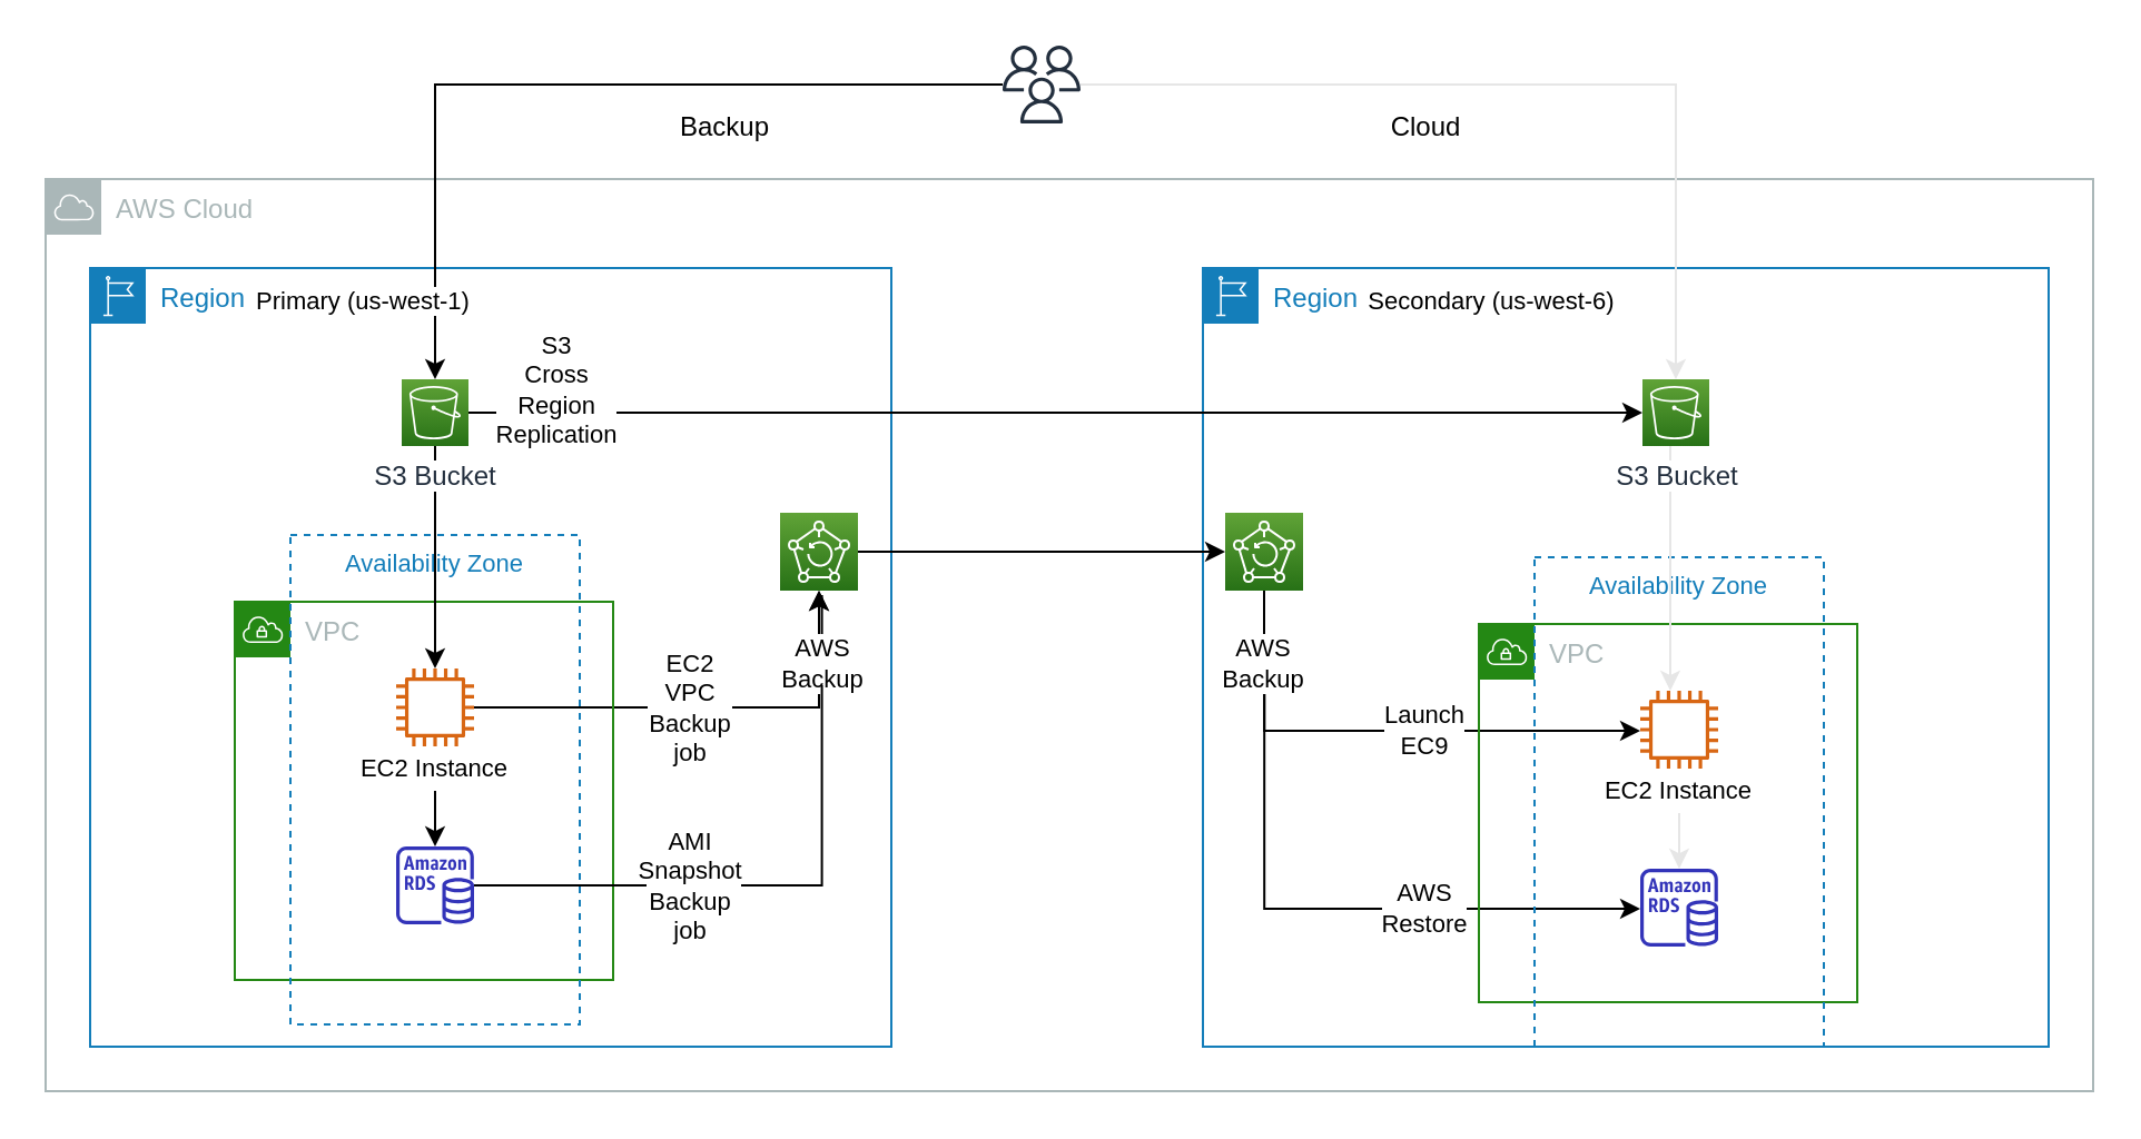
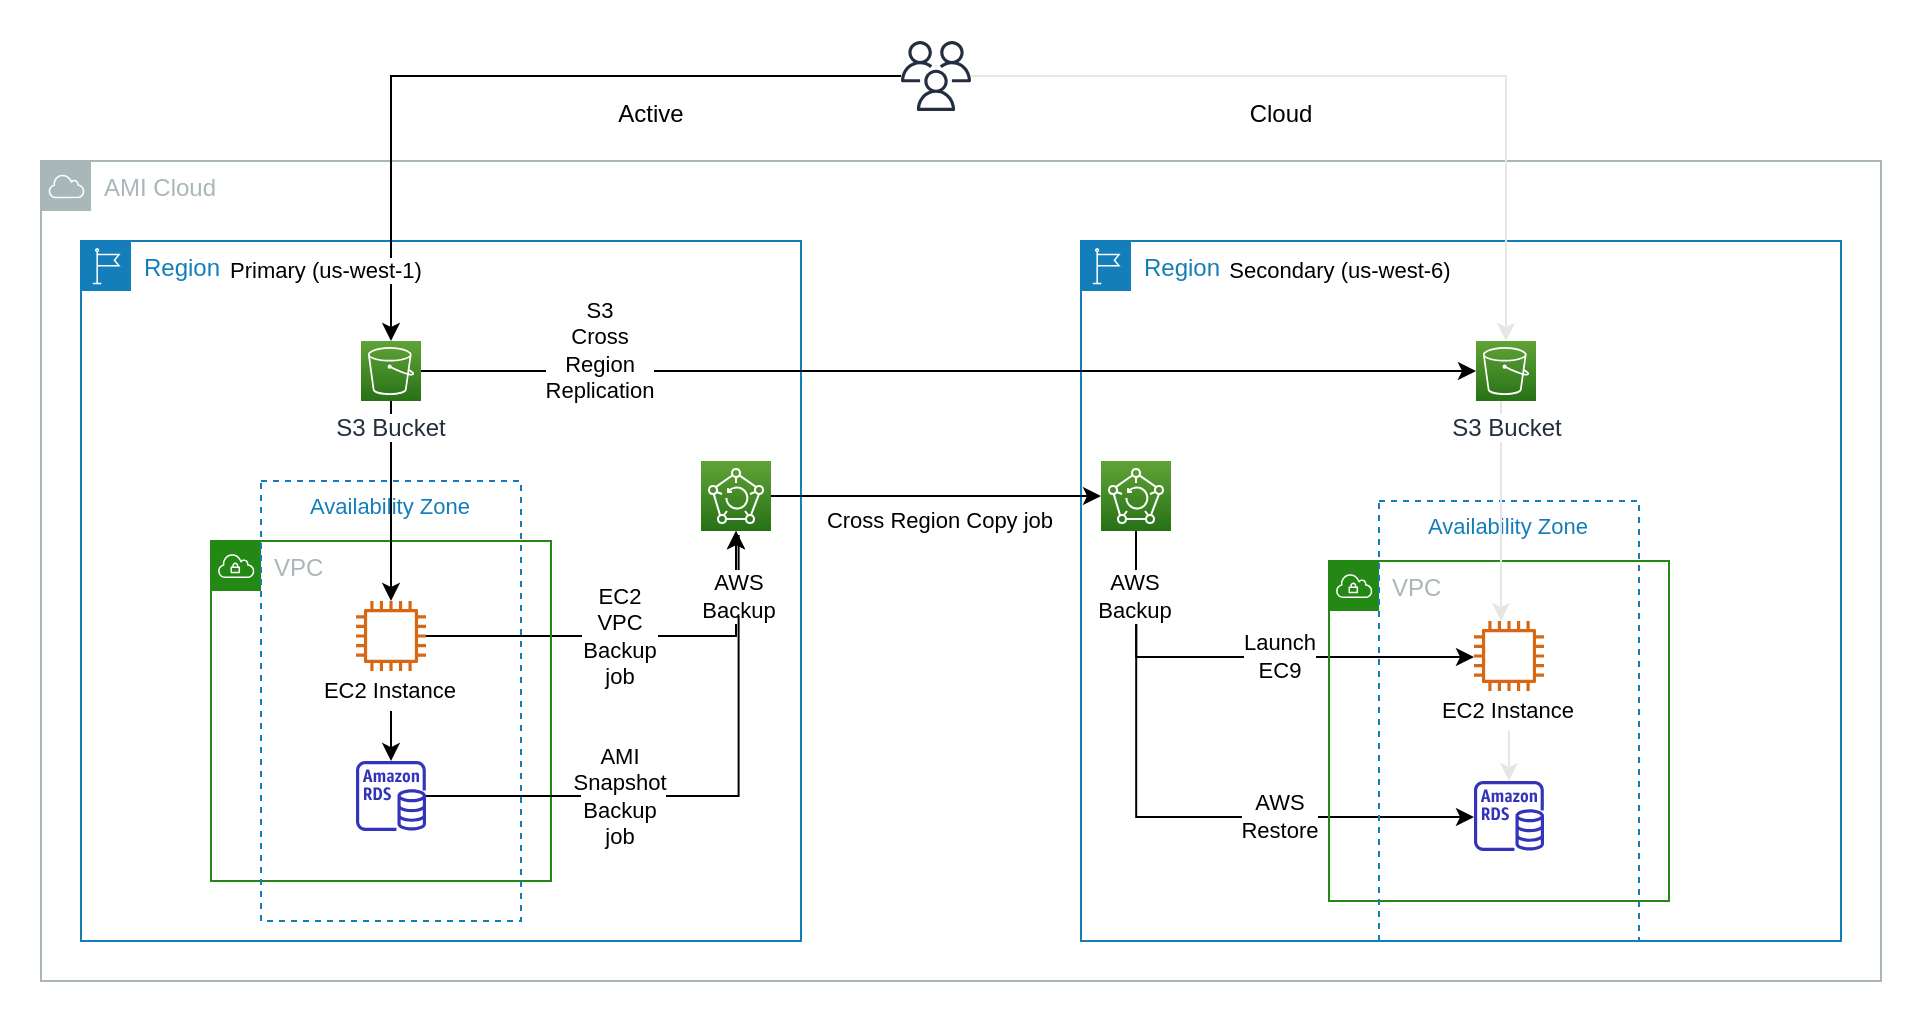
- <mxCell id="46" value="Backup" style="text;html=1;align=center;verticalAlign=middle;resizable=0;points=[];autosize=1;" parent="1" vertex="1"><mxGeometry x="300" y="47" width="50" height="20" as="geometry" /></mxCell>
+ <mxCell id="46" value="Active" style="text;html=1;align=center;verticalAlign=middle;resizable=0;points=[];autosize=1;" parent="1" vertex="1"><mxGeometry x="300" y="47" width="50" height="20" as="geometry" /></mxCell>
- <mxCell id="3" value="AWS Cloud" style="outlineConnect=0;gradientColor=none;html=1;whiteSpace=wrap;fontSize=12;fontStyle=0;shape=mxgraph.aws4.group;grIcon=mxgraph.aws4.group_aws_cloud;strokeColor=#AAB7B8;fillColor=none;verticalAlign=top;align=left;spacingLeft=30;fontColor=#AAB7B8;dashed=0;" parent="1" vertex="1"><mxGeometry x="20" y="80" width="920" height="410" as="geometry" /></mxCell>
+ <mxCell id="3" value="AMI Cloud" style="outlineConnect=0;gradientColor=none;html=1;whiteSpace=wrap;fontSize=12;fontStyle=0;shape=mxgraph.aws4.group;grIcon=mxgraph.aws4.group_aws_cloud;strokeColor=#AAB7B8;fillColor=none;verticalAlign=top;align=left;spacingLeft=30;fontColor=#AAB7B8;dashed=0;" parent="1" vertex="1"><mxGeometry x="20" y="80" width="920" height="410" as="geometry" /></mxCell>
- <mxCell id="15" value="S3&lt;br&gt;Cross Region&lt;br&gt;Replication" style="text;html=1;strokeColor=none;fillColor=none;align=center;verticalAlign=middle;whiteSpace=wrap;rounded=0;fontSize=11;labelBackgroundColor=#ffffff;" parent="1" vertex="1"><mxGeometry x="230" y="165" width="40" height="20" as="geometry" /></mxCell>
+ <mxCell id="15" value="S3&lt;br&gt;Cross Region&lt;br&gt;Replication" style="text;html=1;strokeColor=none;fillColor=none;align=center;verticalAlign=middle;whiteSpace=wrap;rounded=0;fontSize=11;labelBackgroundColor=#ffffff;" parent="1" vertex="1"><mxGeometry x="280" y="165" width="40" height="20" as="geometry" /></mxCell>
+ <mxCell id="25" value="Cross Region Copy job" style="text;html=1;strokeColor=none;fillColor=none;align=center;verticalAlign=middle;whiteSpace=wrap;rounded=0;fontSize=11;" parent="1" vertex="1"><mxGeometry x="400" y="250" width="140" height="20" as="geometry" /></mxCell>
